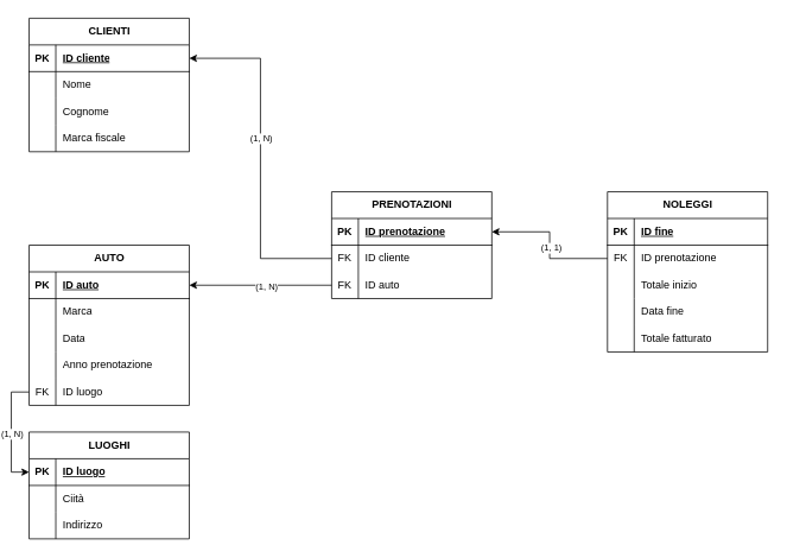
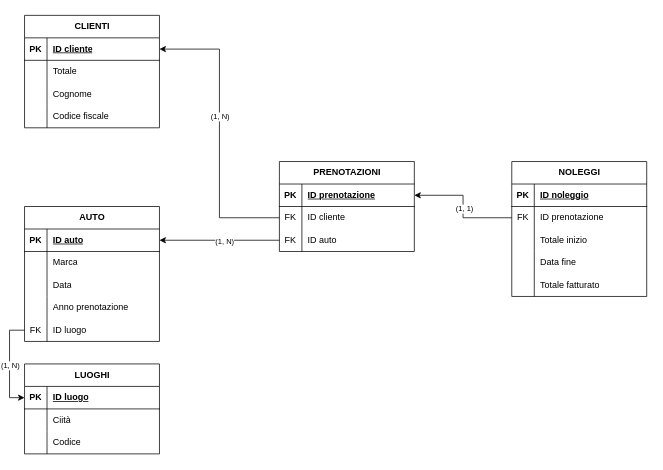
- <mxCell id="8" value="Nome" style="shape=partialRectangle;connectable=0;fillColor=none;top=0;left=0;bottom=0;right=0;align=left;spacingLeft=6;overflow=hidden;whiteSpace=wrap;html=1;" vertex="1" parent="6"><mxGeometry x="30" width="150" height="30" as="geometry"><mxRectangle width="150" height="30" as="alternateBounds" /></mxGeometry></mxCell>
+ <mxCell id="8" value="Totale" style="shape=partialRectangle;connectable=0;fillColor=none;top=0;left=0;bottom=0;right=0;align=left;spacingLeft=6;overflow=hidden;whiteSpace=wrap;html=1;" vertex="1" parent="6"><mxGeometry x="30" width="150" height="30" as="geometry"><mxRectangle width="150" height="30" as="alternateBounds" /></mxGeometry></mxCell>
- <mxCell id="14" value="Marca fiscale" style="shape=partialRectangle;connectable=0;fillColor=none;top=0;left=0;bottom=0;right=0;align=left;spacingLeft=6;overflow=hidden;whiteSpace=wrap;html=1;" vertex="1" parent="12"><mxGeometry x="30" width="150" height="30" as="geometry"><mxRectangle width="150" height="30" as="alternateBounds" /></mxGeometry></mxCell>
+ <mxCell id="14" value="Codice fiscale" style="shape=partialRectangle;connectable=0;fillColor=none;top=0;left=0;bottom=0;right=0;align=left;spacingLeft=6;overflow=hidden;whiteSpace=wrap;html=1;" vertex="1" parent="12"><mxGeometry x="30" width="150" height="30" as="geometry"><mxRectangle width="150" height="30" as="alternateBounds" /></mxGeometry></mxCell>
- <mxCell id="34" value="ID fine" style="shape=partialRectangle;connectable=0;fillColor=none;top=0;left=0;bottom=0;right=0;align=left;spacingLeft=6;fontStyle=5;overflow=hidden;whiteSpace=wrap;html=1;" vertex="1" parent="32"><mxGeometry x="30" width="150" height="30" as="geometry"><mxRectangle width="150" height="30" as="alternateBounds" /></mxGeometry></mxCell>
+ <mxCell id="34" value="ID noleggio" style="shape=partialRectangle;connectable=0;fillColor=none;top=0;left=0;bottom=0;right=0;align=left;spacingLeft=6;fontStyle=5;overflow=hidden;whiteSpace=wrap;html=1;" vertex="1" parent="32"><mxGeometry x="30" width="150" height="30" as="geometry"><mxRectangle width="150" height="30" as="alternateBounds" /></mxGeometry></mxCell>
- <mxCell id="66" value="Indirizzo" style="shape=partialRectangle;connectable=0;fillColor=none;top=0;left=0;bottom=0;right=0;align=left;spacingLeft=6;overflow=hidden;whiteSpace=wrap;html=1;" vertex="1" parent="64"><mxGeometry x="30" width="150" height="30" as="geometry"><mxRectangle width="150" height="30" as="alternateBounds" /></mxGeometry></mxCell>
+ <mxCell id="66" value="Codice" style="shape=partialRectangle;connectable=0;fillColor=none;top=0;left=0;bottom=0;right=0;align=left;spacingLeft=6;overflow=hidden;whiteSpace=wrap;html=1;" vertex="1" parent="64"><mxGeometry x="30" width="150" height="30" as="geometry"><mxRectangle width="150" height="30" as="alternateBounds" /></mxGeometry></mxCell>
